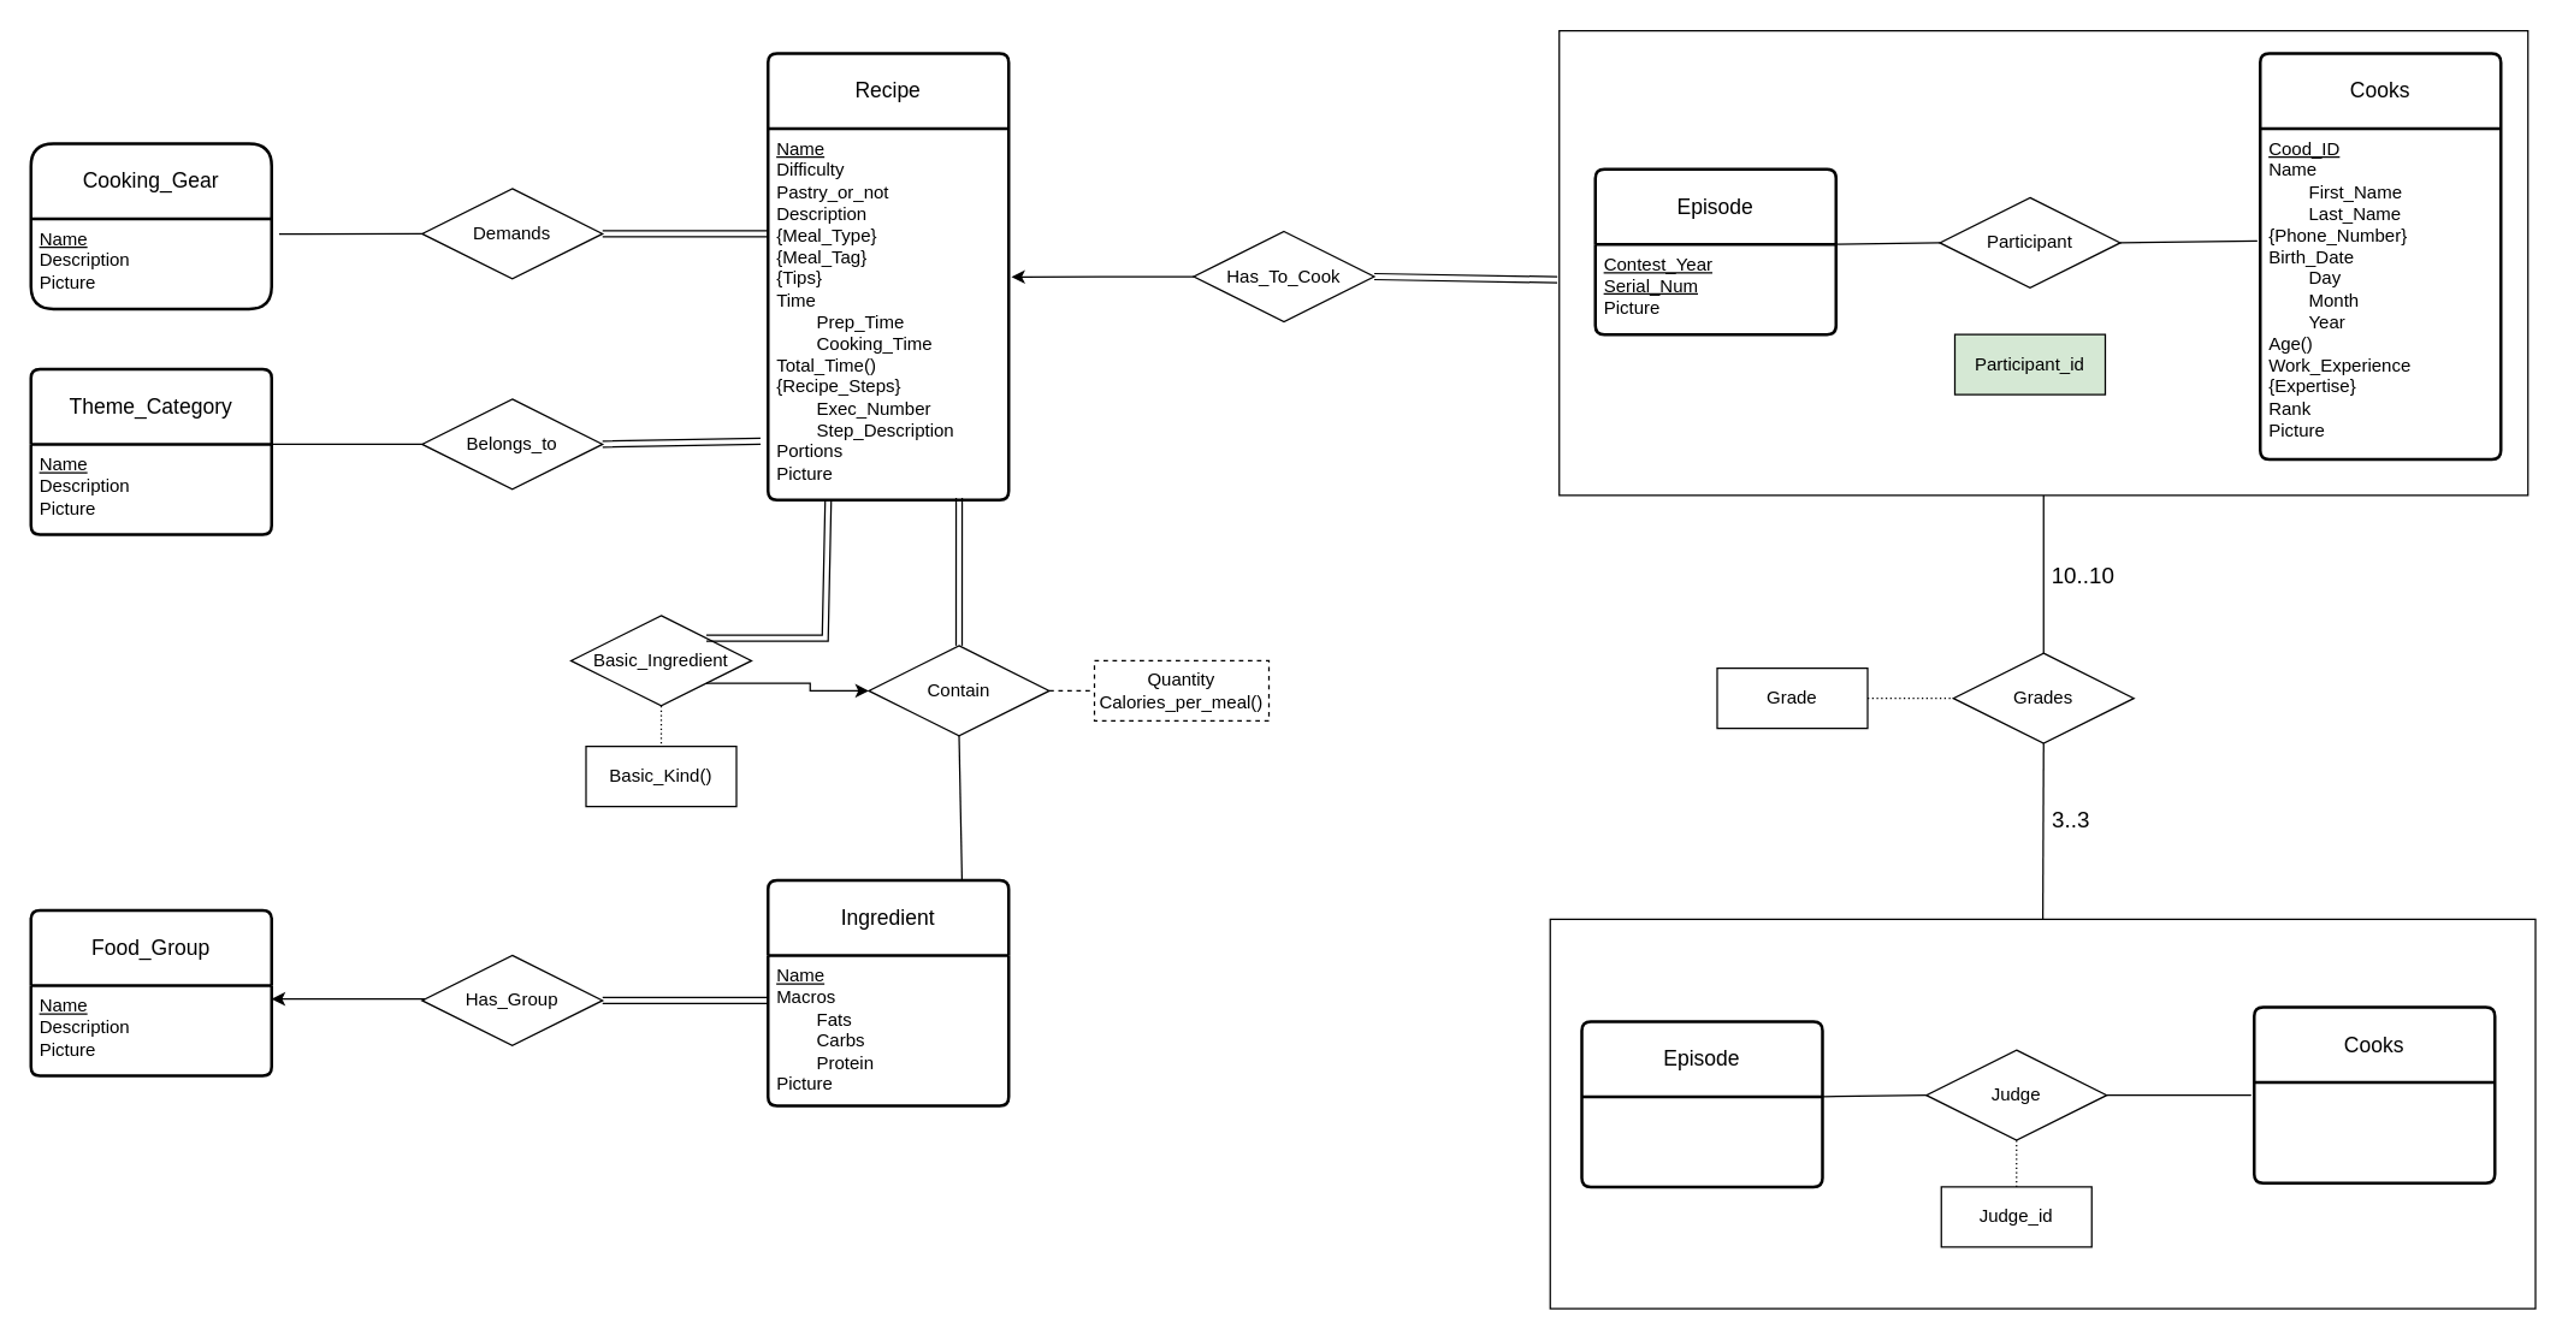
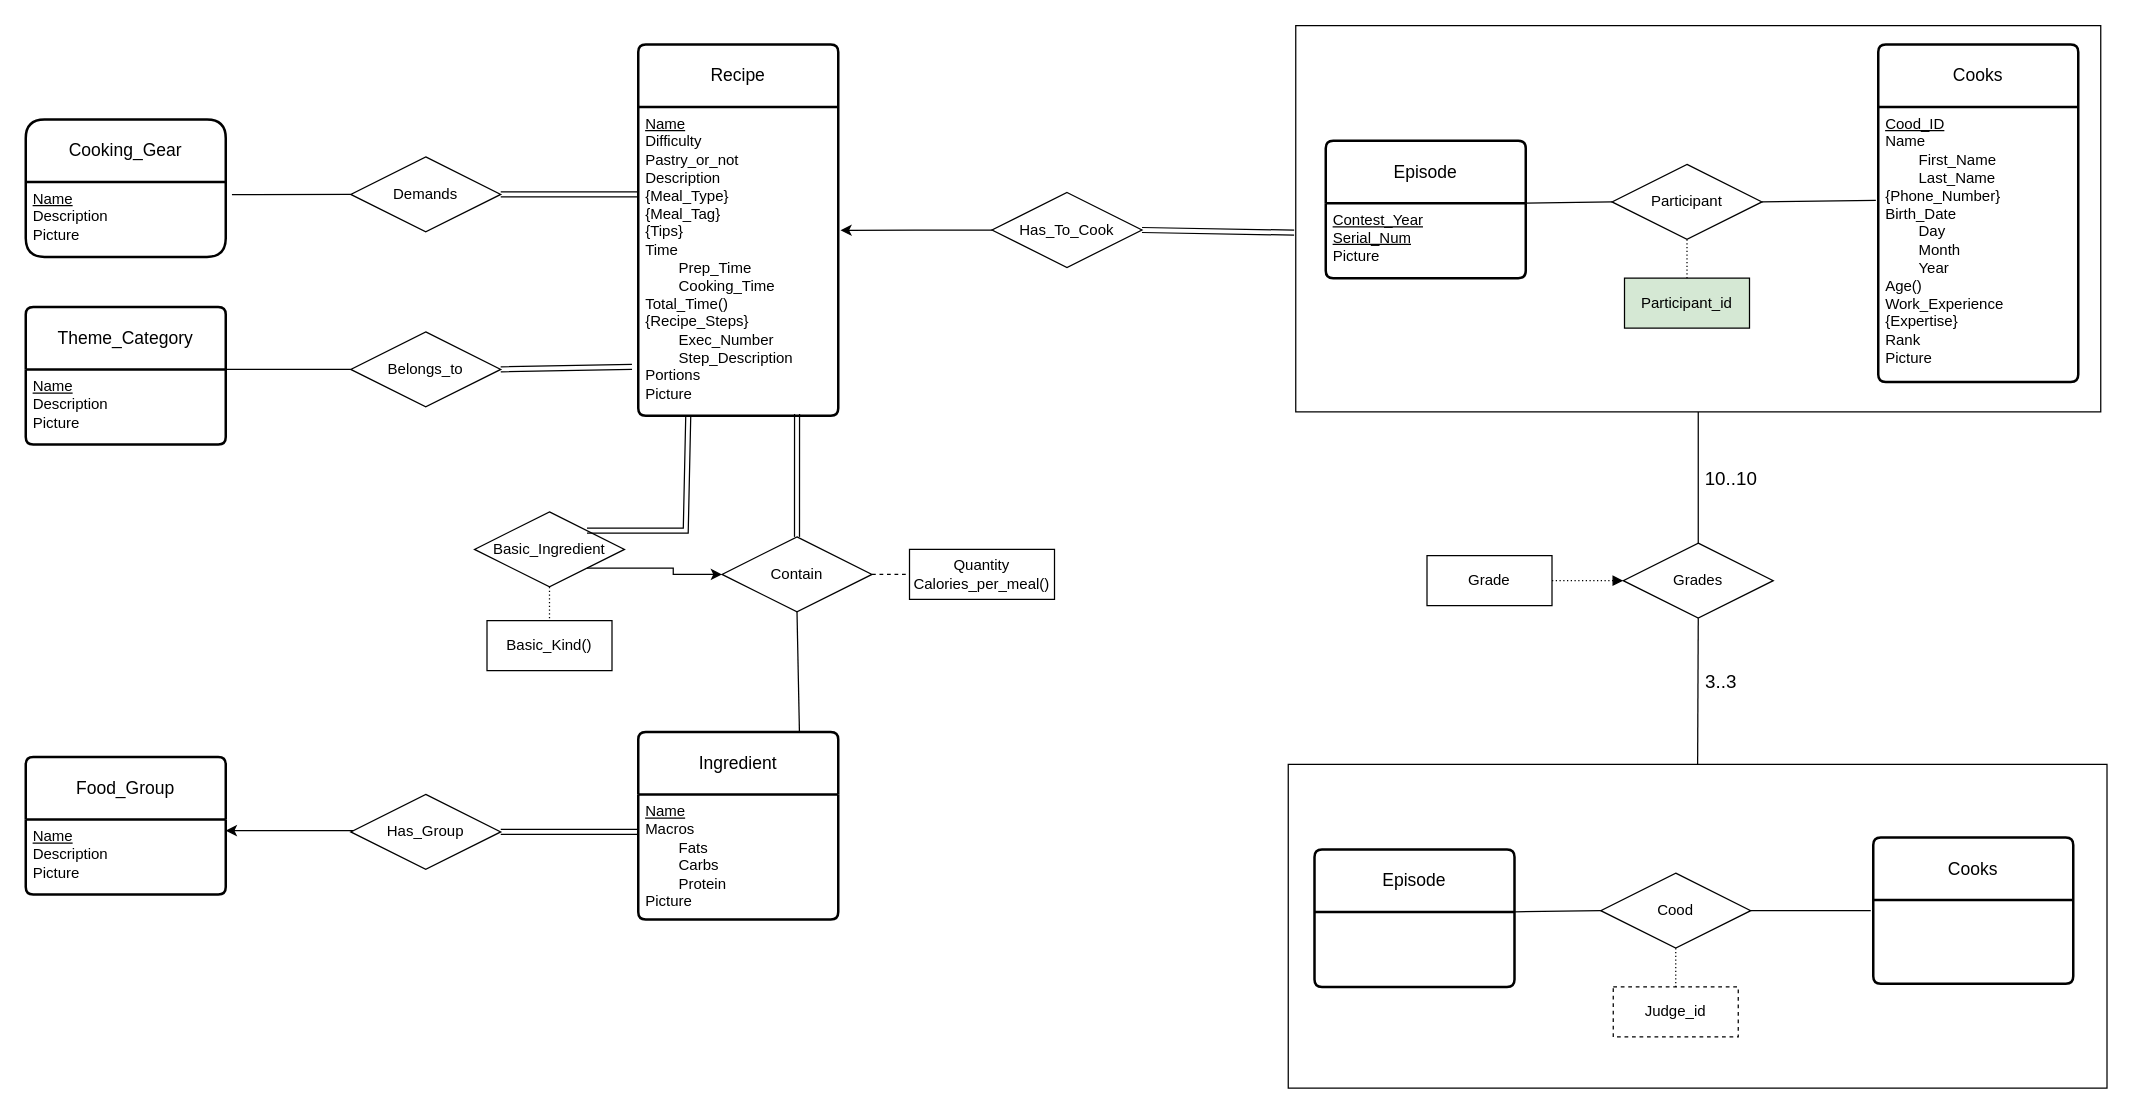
+ <mxCell id="51" value="" style="endArrow=none;html=1;rounded=0;dashed=1;dashPattern=1 2;exitX=0.5;exitY=0;exitDx=0;exitDy=0;entryX=0.5;entryY=1;entryDx=0;entryDy=0;" edge="1" parent="1" source="50" target="49"><mxGeometry relative="1" as="geometry"><mxPoint x="1131" y="361" as="sourcePoint" /><mxPoint x="1141" y="221" as="targetPoint" /><Array as="points" /></mxGeometry></mxCell>
+ <mxCell id="52" value="" style="resizable=0;html=1;whiteSpace=wrap;align=right;verticalAlign=bottom;" connectable="0" vertex="1" parent="51"><mxGeometry x="1" relative="1" as="geometry" /></mxCell>
- <mxCell id="21" value="&lt;div&gt;Quantity&lt;/div&gt;&lt;div&gt;Calories_per_meal()&lt;/div&gt;" style="whiteSpace=wrap;html=1;align=center;dashed=1;" vertex="1" parent="1"><mxGeometry x="727" y="439" width="116" height="40" as="geometry" /></mxCell>
+ <mxCell id="21" value="&lt;div&gt;Quantity&lt;/div&gt;&lt;div&gt;Calories_per_meal()&lt;/div&gt;" style="whiteSpace=wrap;html=1;align=center;" vertex="1" parent="1"><mxGeometry x="727" y="439" width="116" height="40" as="geometry" /></mxCell>
- <mxCell id="36" value="" style="endArrow=none;html=1;rounded=0;dashed=1;dashPattern=1 2;exitX=1;exitY=0.5;exitDx=0;exitDy=0;entryX=0;entryY=0.5;entryDx=0;entryDy=0;" edge="1" parent="1" source="35" target="34"><mxGeometry relative="1" as="geometry"><mxPoint x="1135" y="664" as="sourcePoint" /><mxPoint x="1145" y="524" as="targetPoint" /></mxGeometry></mxCell>
+ <mxCell id="36" value="" style="endArrow=block;html=1;rounded=0;dashed=1;dashPattern=1 2;exitX=1;exitY=0.5;exitDx=0;exitDy=0;entryX=0;entryY=0.5;entryDx=0;entryDy=0;" edge="1" parent="1" source="35" target="34"><mxGeometry relative="1" as="geometry"><mxPoint x="1135" y="664" as="sourcePoint" /><mxPoint x="1145" y="524" as="targetPoint" /></mxGeometry></mxCell>
- <mxCell id="62" value="Judge" style="shape=rhombus;perimeter=rhombusPerimeter;whiteSpace=wrap;html=1;align=center;" vertex="1" parent="1"><mxGeometry x="1280" y="698" width="120" height="60" as="geometry" /></mxCell>
+ <mxCell id="62" value="Cood" style="shape=rhombus;perimeter=rhombusPerimeter;whiteSpace=wrap;html=1;align=center;" vertex="1" parent="1"><mxGeometry x="1280" y="698" width="120" height="60" as="geometry" /></mxCell>
- <mxCell id="63" value="Judge_id" style="whiteSpace=wrap;html=1;align=center;" vertex="1" parent="1"><mxGeometry x="1290" y="789" width="100" height="40" as="geometry" /></mxCell>
+ <mxCell id="63" value="Judge_id" style="whiteSpace=wrap;html=1;align=center;dashed=1;" vertex="1" parent="1"><mxGeometry x="1290" y="789" width="100" height="40" as="geometry" /></mxCell>
